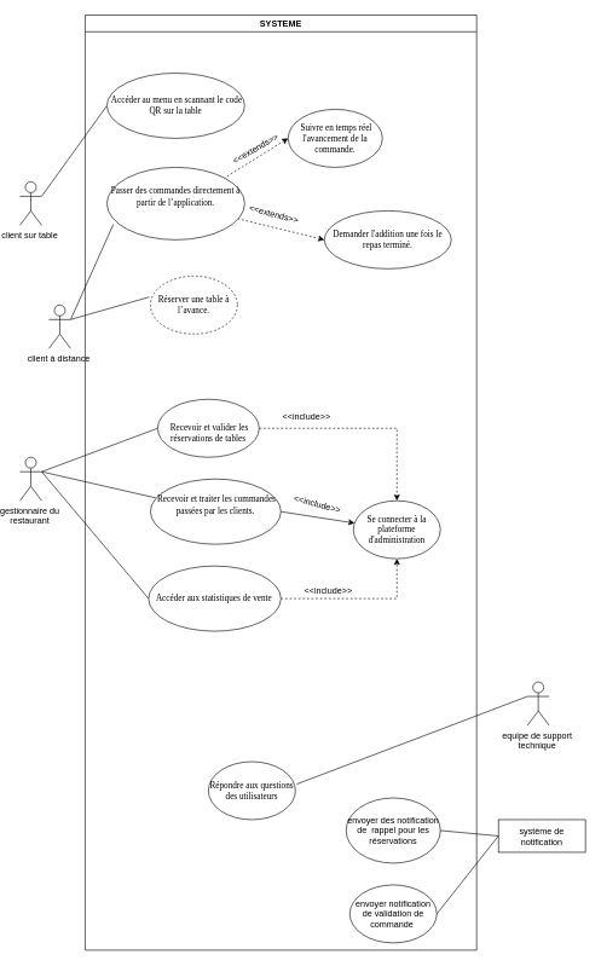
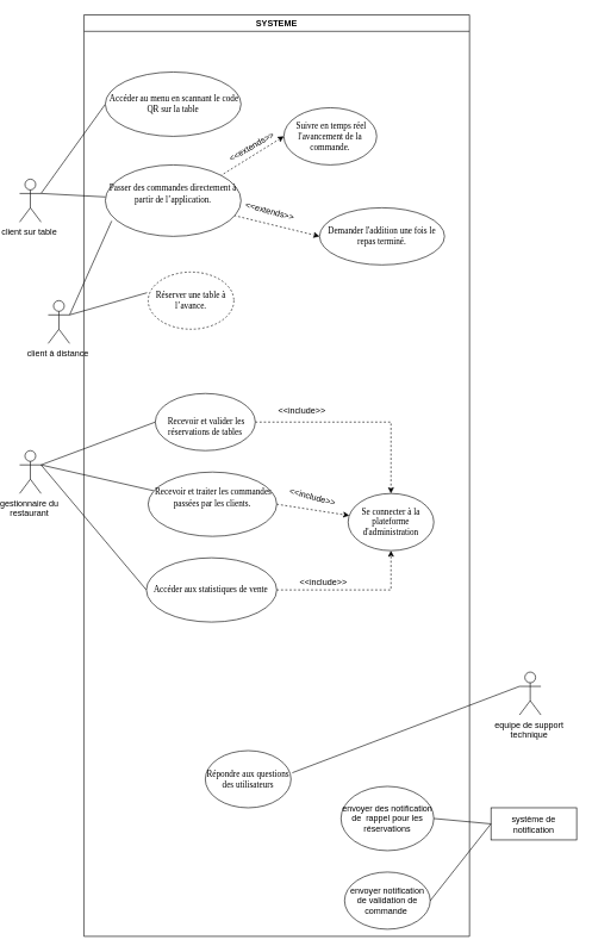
+ <mxCell id="3" style="rounded=0;orthogonalLoop=1;jettySize=auto;html=1;exitX=1;exitY=0.333;exitDx=0;exitDy=0;exitPerimeter=0;endArrow=none;endFill=0;" edge="1" parent="1" source="4" target="6"><mxGeometry relative="1" as="geometry" /></mxCell>
- <mxCell id="18" style="rounded=0;orthogonalLoop=1;jettySize=auto;html=1;exitX=1;exitY=0.5;exitDx=0;exitDy=0;dashed=0;" edge="1" parent="1" source="19" target="35"><mxGeometry relative="1" as="geometry" /></mxCell>
+ <mxCell id="18" style="rounded=0;orthogonalLoop=1;jettySize=auto;html=1;exitX=1;exitY=0.5;exitDx=0;exitDy=0;dashed=1;" edge="1" parent="1" source="19" target="35"><mxGeometry relative="1" as="geometry" /></mxCell>
